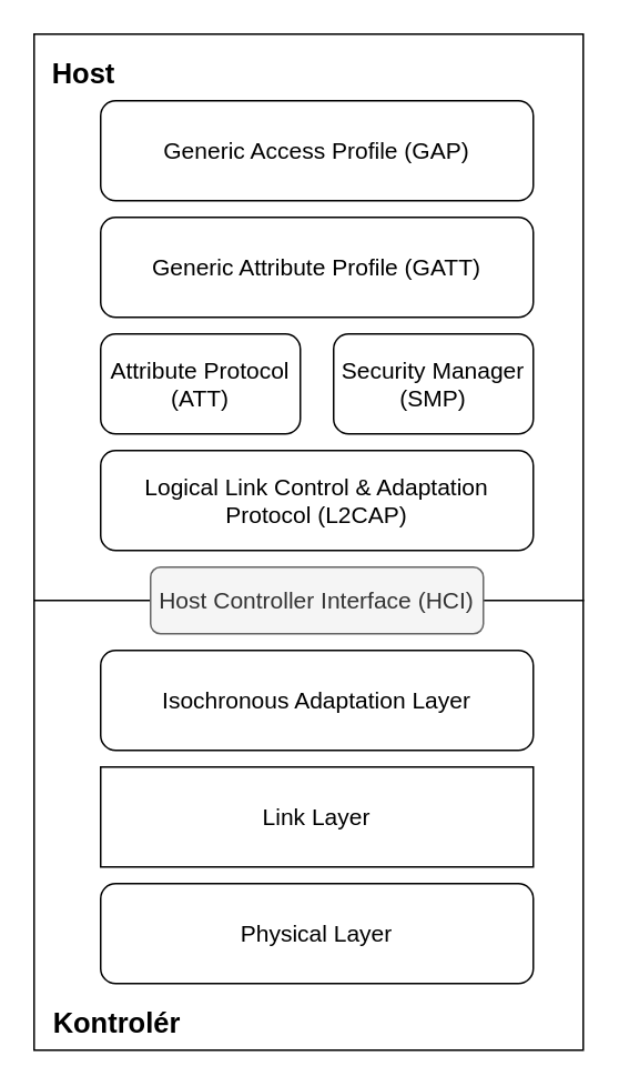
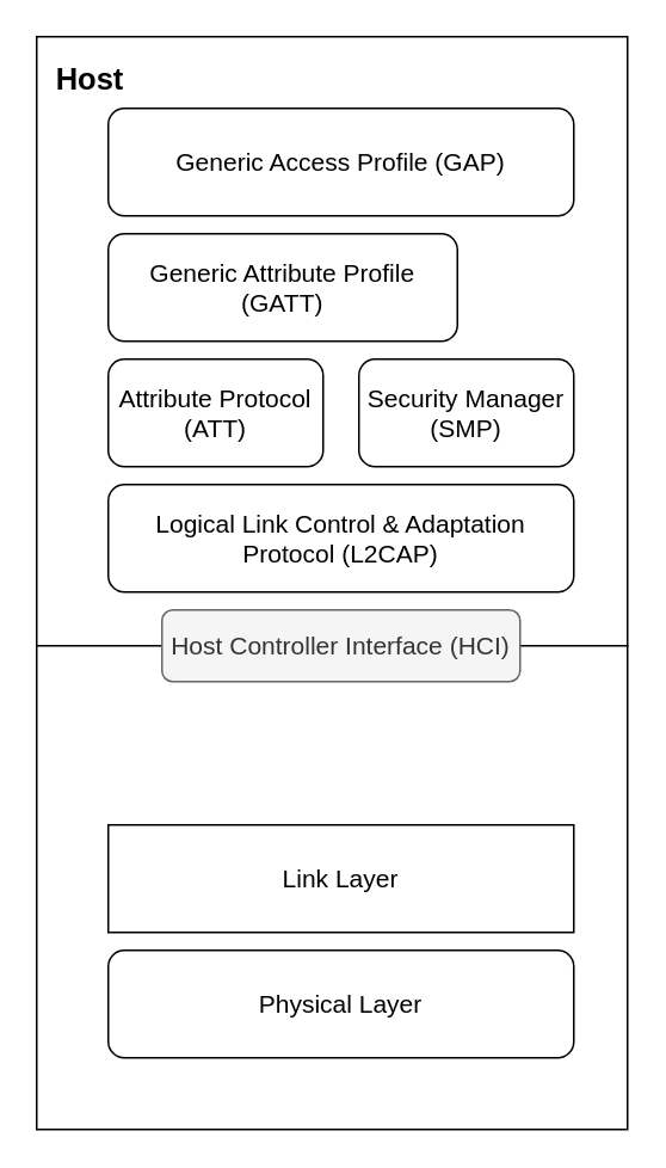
- <mxCell id="5" value="&lt;font style=&quot;font-size: 14px;&quot;&gt;Generic Attribute Profile (GATT)&lt;/font&gt;" style="rounded=1;whiteSpace=wrap;html=1;" vertex="1" parent="1"><mxGeometry x="60" y="130" width="260" height="60" as="geometry" /></mxCell>
+ <mxCell id="5" value="&lt;font style=&quot;font-size: 14px;&quot;&gt;Generic Attribute Profile (GATT)&lt;/font&gt;" style="rounded=1;whiteSpace=wrap;html=1;" vertex="1" parent="1"><mxGeometry x="60" y="130" width="195" height="60" as="geometry" /></mxCell>
- <mxCell id="9" value="&lt;font style=&quot;font-size: 14px;&quot;&gt;Isochronous Adaptation Layer&lt;br/&gt;&lt;/font&gt;" style="rounded=1;whiteSpace=wrap;html=1;" vertex="1" parent="1"><mxGeometry x="60" y="390" width="260" height="60" as="geometry" /></mxCell>
- <mxCell id="13" value="&lt;font style=&quot;font-size: 17px;&quot;&gt;&lt;b&gt;Kontrolér&lt;/b&gt;&lt;/font&gt;" style="text;html=1;strokeColor=none;fillColor=none;align=center;verticalAlign=middle;whiteSpace=wrap;rounded=0;fontSize=14;" vertex="1" parent="1"><mxGeometry x="40" y="600" width="60" height="30" as="geometry" /></mxCell>
